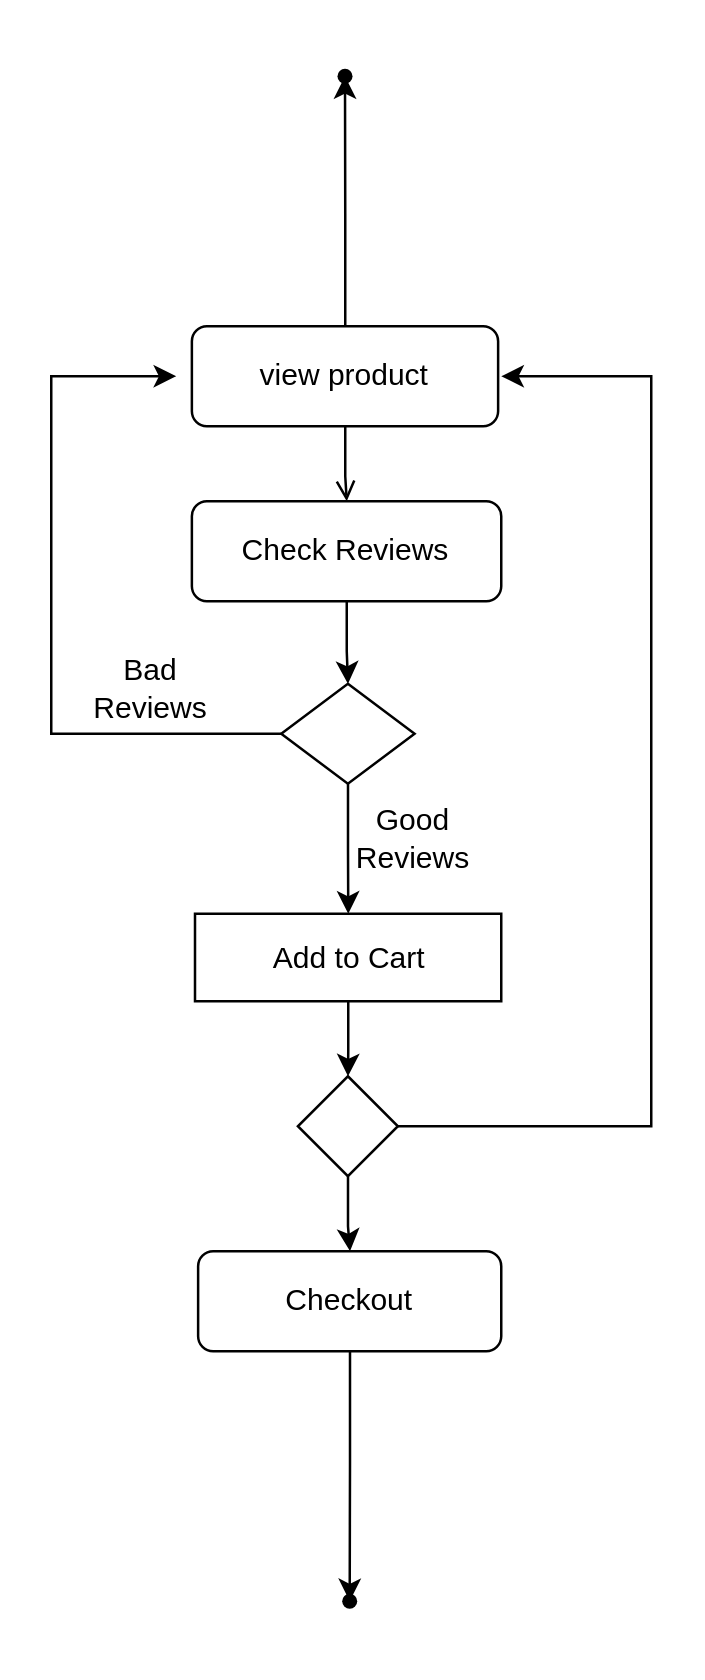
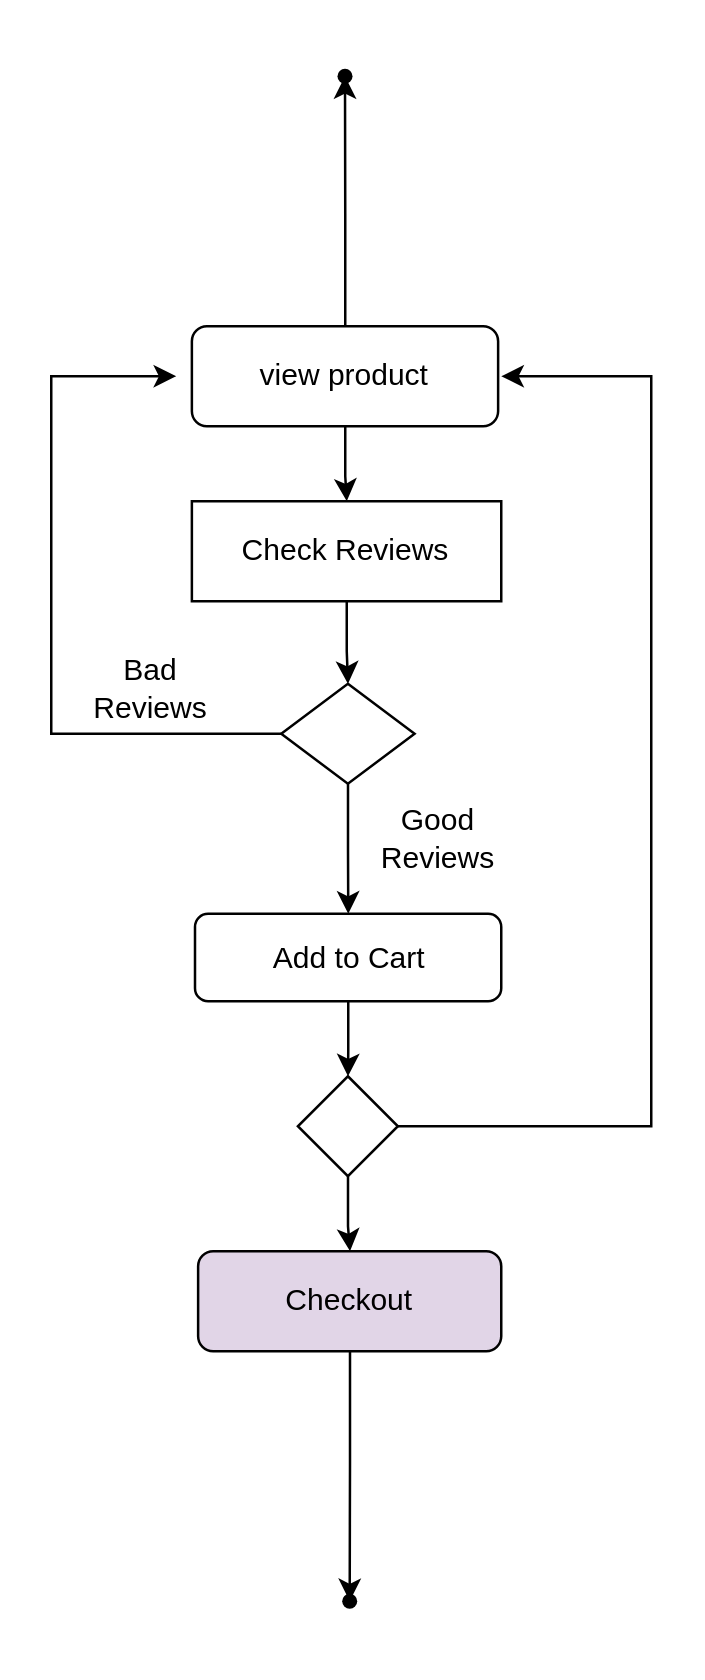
- <mxCell id="2" value="" style="edgeStyle=orthogonalEdgeStyle;rounded=0;orthogonalLoop=1;jettySize=auto;html=1;endArrow=open;" edge="1" parent="1" source="4" target="6"><mxGeometry relative="1" as="geometry" /></mxCell>
+ <mxCell id="2" value="" style="edgeStyle=orthogonalEdgeStyle;rounded=0;orthogonalLoop=1;jettySize=auto;html=1;" edge="1" parent="1" source="4" target="6"><mxGeometry relative="1" as="geometry" /></mxCell>
- <mxCell id="6" value="Check Reviews" style="rounded=1;whiteSpace=wrap;html=1;" vertex="1" parent="1"><mxGeometry x="76.25" y="200" width="123.75" height="40" as="geometry" /></mxCell>
+ <mxCell id="6" value="Check Reviews" style="whiteSpace=wrap;html=1;rounded=0;" vertex="1" parent="1"><mxGeometry x="76.25" y="200" width="123.75" height="40" as="geometry" /></mxCell>
- <mxCell id="13" value="Good Reviews" style="text;html=1;align=center;verticalAlign=middle;whiteSpace=wrap;rounded=0;" vertex="1" parent="1"><mxGeometry x="135" y="320" width="60" height="30" as="geometry" /></mxCell>
+ <mxCell id="13" value="Good Reviews" style="text;html=1;align=center;verticalAlign=middle;whiteSpace=wrap;rounded=0;" vertex="1" parent="1"><mxGeometry x="145" y="320" width="60" height="30" as="geometry" /></mxCell>
- <mxCell id="10" value="Add to Cart" style="whiteSpace=wrap;html=1;rounded=0;" vertex="1" parent="1"><mxGeometry x="77.5" y="365" width="122.5" height="35" as="geometry" /></mxCell>
+ <mxCell id="10" value="Add to Cart" style="rounded=1;whiteSpace=wrap;html=1;" vertex="1" parent="1"><mxGeometry x="77.5" y="365" width="122.5" height="35" as="geometry" /></mxCell>
- <mxCell id="15" value="Checkout" style="whiteSpace=wrap;html=1;rounded=1;" vertex="1" parent="1"><mxGeometry x="78.75" y="500" width="121.25" height="40" as="geometry" /></mxCell>
+ <mxCell id="15" value="Checkout" style="whiteSpace=wrap;html=1;rounded=1;fillColor=#e1d5e7;" vertex="1" parent="1"><mxGeometry x="78.75" y="500" width="121.25" height="40" as="geometry" /></mxCell>
